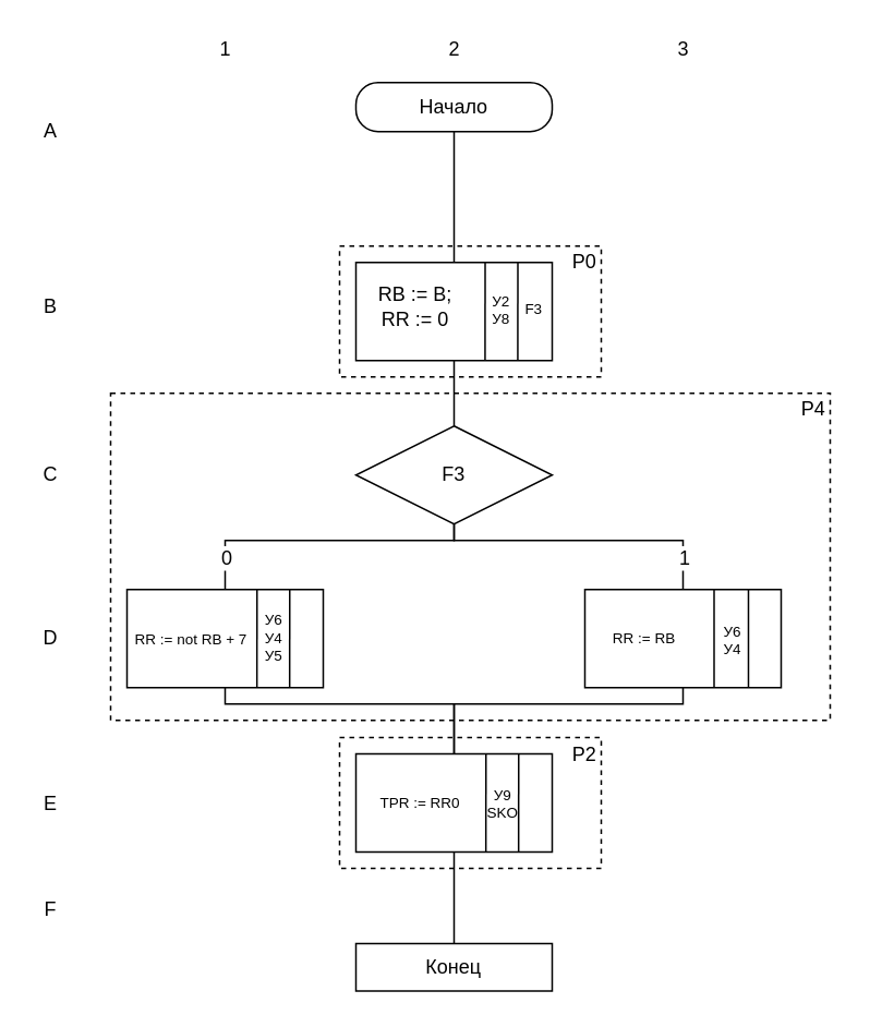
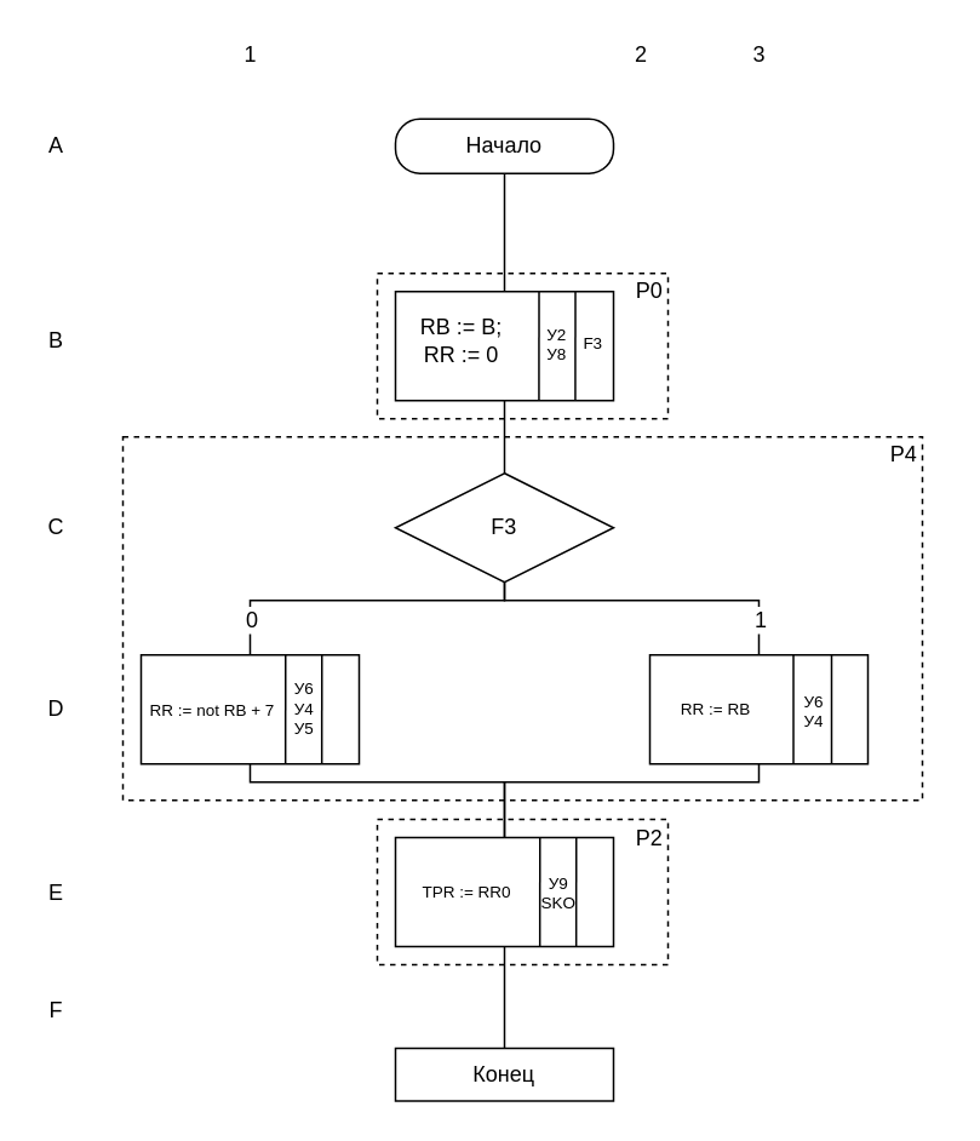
- <mxCell id="48" value="2" style="text;html=1;align=center;verticalAlign=middle;resizable=0;points=[];autosize=1;" vertex="1" parent="1"><mxGeometry x="267" y="20" width="20" height="20" as="geometry" /></mxCell>
+ <mxCell id="48" value="2" style="text;html=1;align=center;verticalAlign=middle;resizable=0;points=[];autosize=1;" vertex="1" parent="1"><mxGeometry x="342" y="20" width="20" height="20" as="geometry" /></mxCell>
- <mxCell id="5" value="Начало" style="rounded=1;whiteSpace=wrap;html=1;imageHeight=24;arcSize=45;" parent="1" vertex="1"><mxGeometry x="217" y="50" width="120" height="30" as="geometry" /></mxCell>
+ <mxCell id="5" value="Начало" style="rounded=1;whiteSpace=wrap;html=1;imageHeight=24;arcSize=45;" parent="1" vertex="1"><mxGeometry x="217" y="65" width="120" height="30" as="geometry" /></mxCell>
